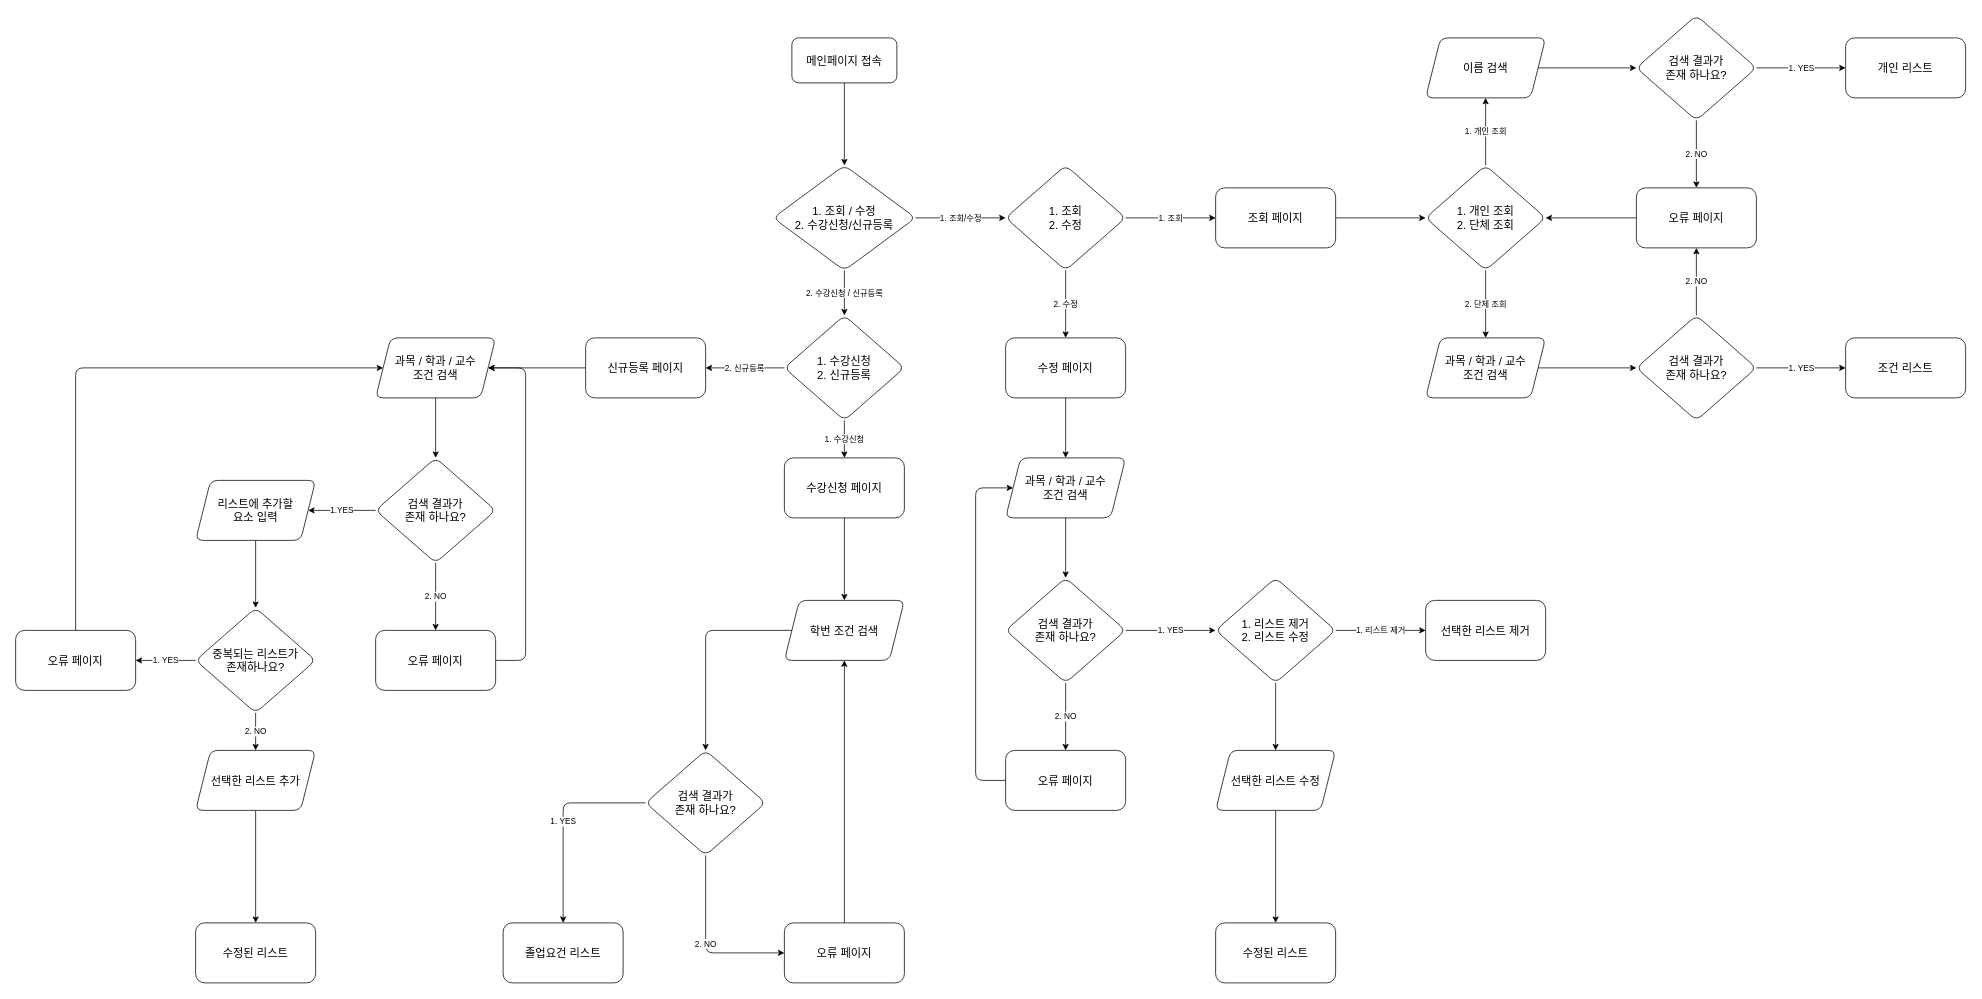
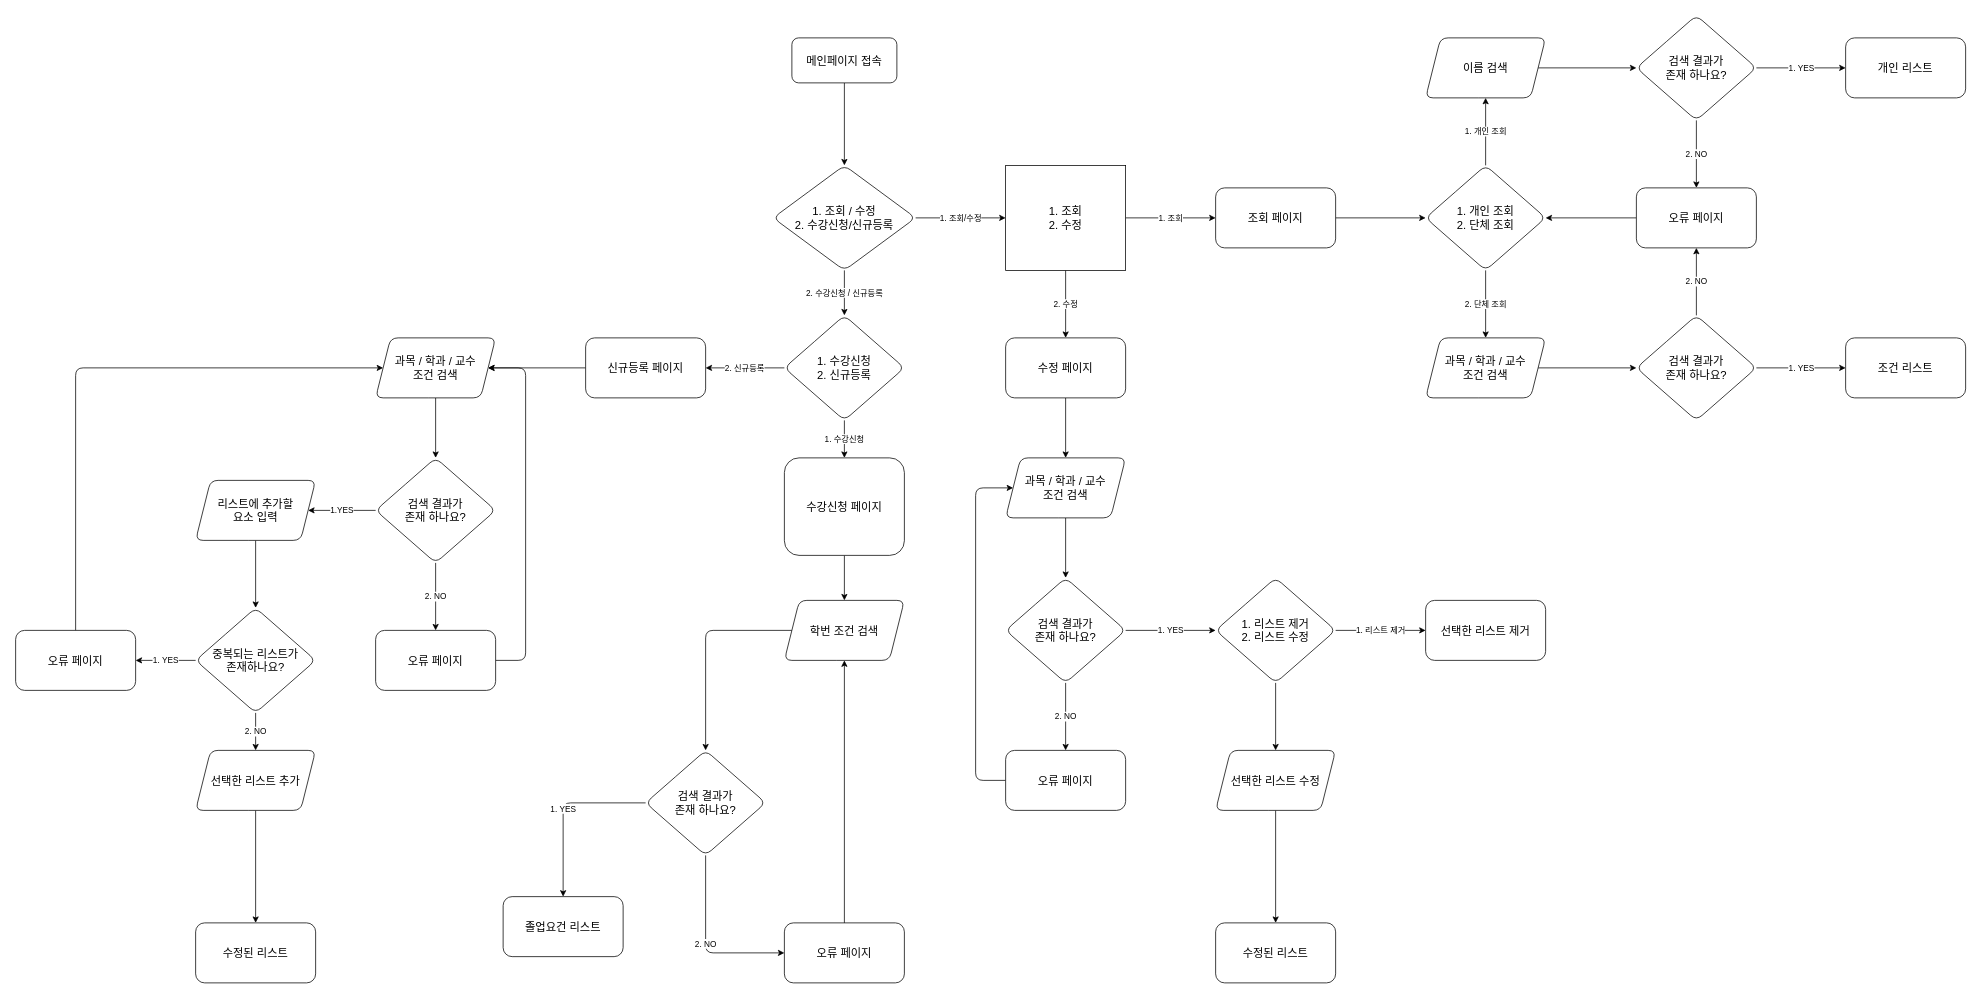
- <mxCell id="9" value="&lt;font style=&quot;font-size: 15px&quot;&gt;1. 조회&lt;br&gt;2. 수정&lt;br&gt;&lt;/font&gt;" style="rhombus;whiteSpace=wrap;html=1;align=center;rounded=1;" parent="1" vertex="1"><mxGeometry x="1340" y="220" width="160" height="140" as="geometry" /></mxCell>
+ <mxCell id="9" value="&lt;font style=&quot;font-size: 15px&quot;&gt;1. 조회&lt;br&gt;2. 수정&lt;br&gt;&lt;/font&gt;" style="whiteSpace=wrap;html=1;align=center;rounded=0;" parent="1" vertex="1"><mxGeometry x="1340" y="220" width="160" height="140" as="geometry" /></mxCell>
- <mxCell id="47" value="&lt;font style=&quot;font-size: 15px&quot;&gt;수강신청 페이지&lt;/font&gt;" style="whiteSpace=wrap;html=1;rounded=1;" parent="1" vertex="1"><mxGeometry x="1045" y="610" width="160" height="80" as="geometry" /></mxCell>
+ <mxCell id="47" value="&lt;font style=&quot;font-size: 15px&quot;&gt;수강신청 페이지&lt;/font&gt;" style="whiteSpace=wrap;html=1;rounded=1;" parent="1" vertex="1"><mxGeometry x="1045" y="610" width="160" height="130" as="geometry" /></mxCell>
- <mxCell id="57" value="&lt;span style=&quot;font-size: 15px&quot;&gt;졸업요건 리스트&lt;/span&gt;" style="whiteSpace=wrap;html=1;rounded=1;" parent="1" vertex="1"><mxGeometry x="670" y="1230" width="160" height="80" as="geometry" /></mxCell>
+ <mxCell id="57" value="&lt;span style=&quot;font-size: 15px&quot;&gt;졸업요건 리스트&lt;/span&gt;" style="whiteSpace=wrap;html=1;rounded=1;" parent="1" vertex="1"><mxGeometry x="670" y="1195" width="160" height="80" as="geometry" /></mxCell>
